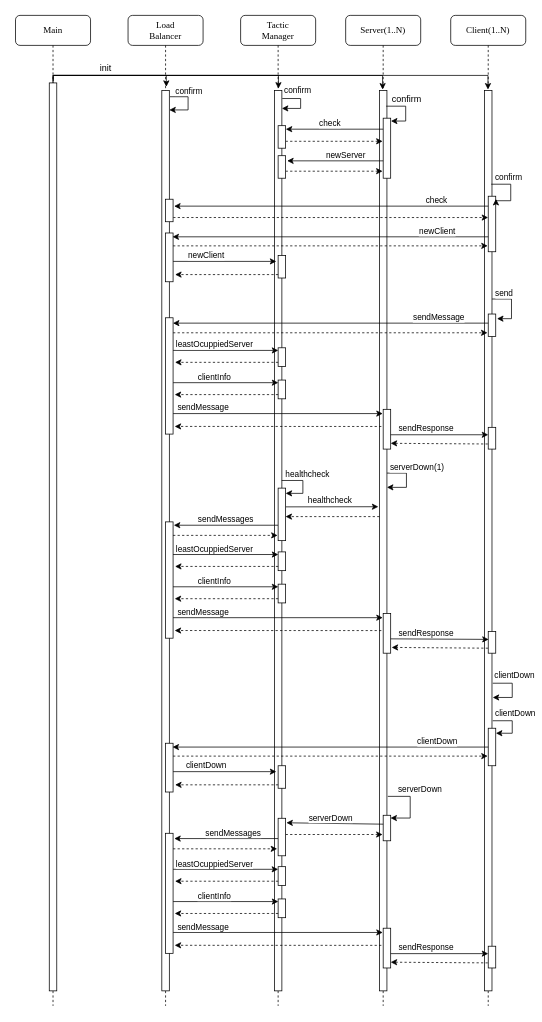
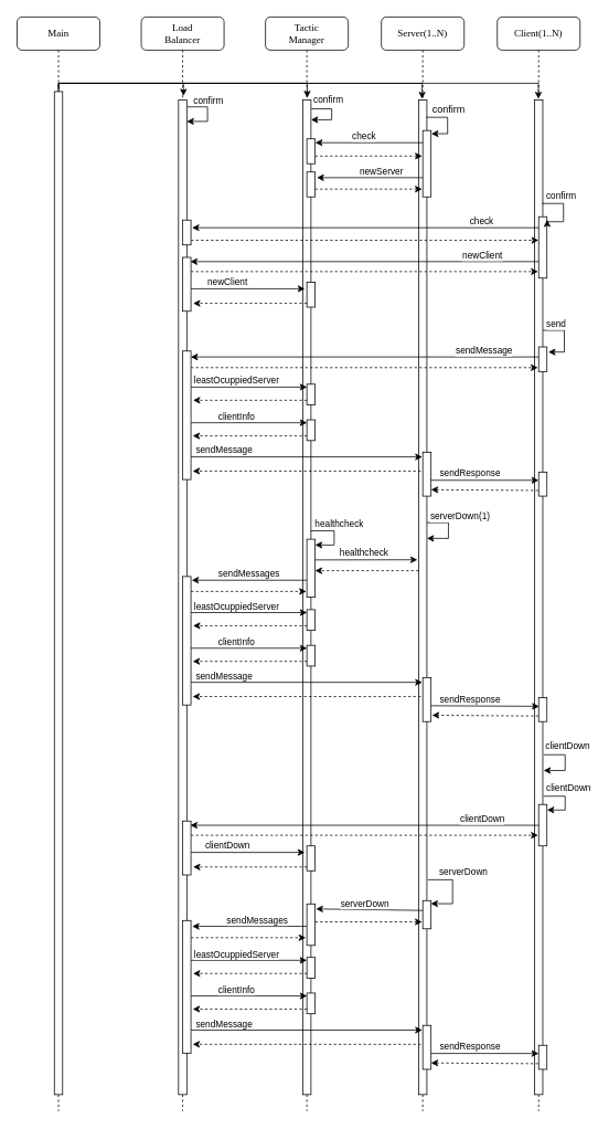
- <mxCell id="43" value="init" style="text;html=1;align=center;verticalAlign=middle;resizable=0;points=[];autosize=1;" vertex="1" parent="1"><mxGeometry x="125" y="80" width="30" height="20" as="geometry" /></mxCell>
